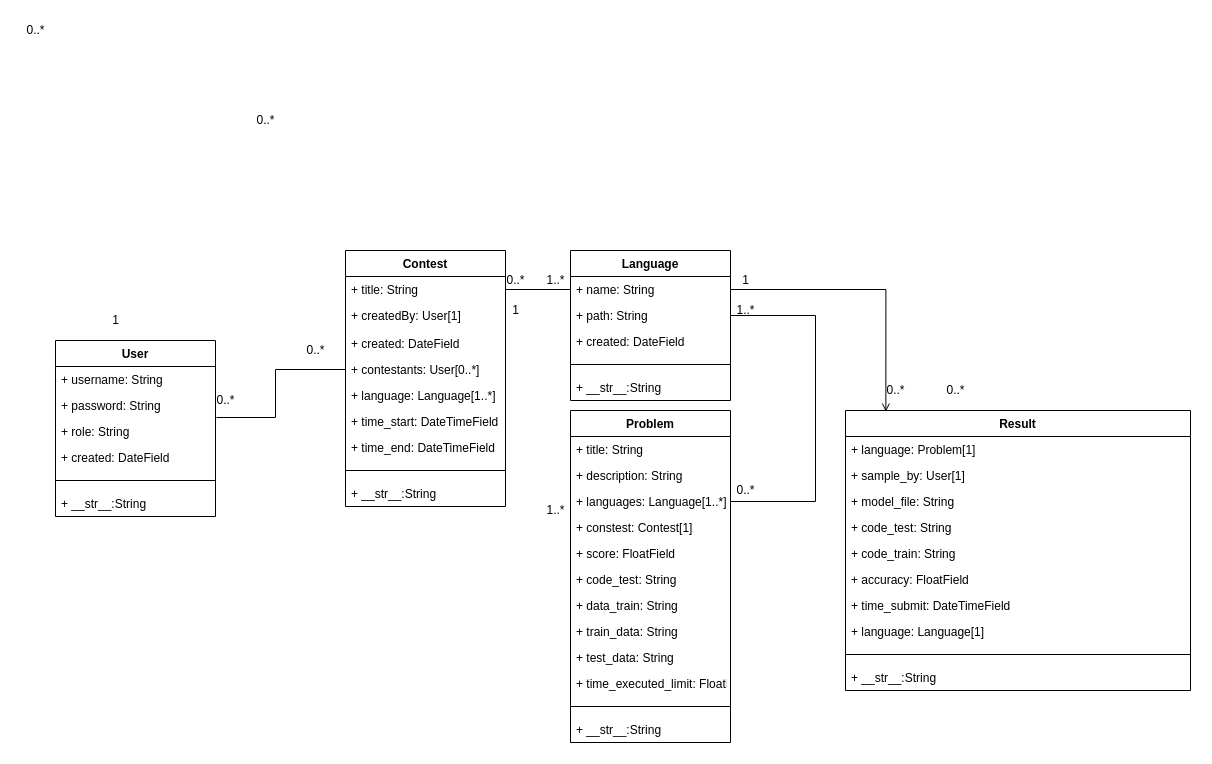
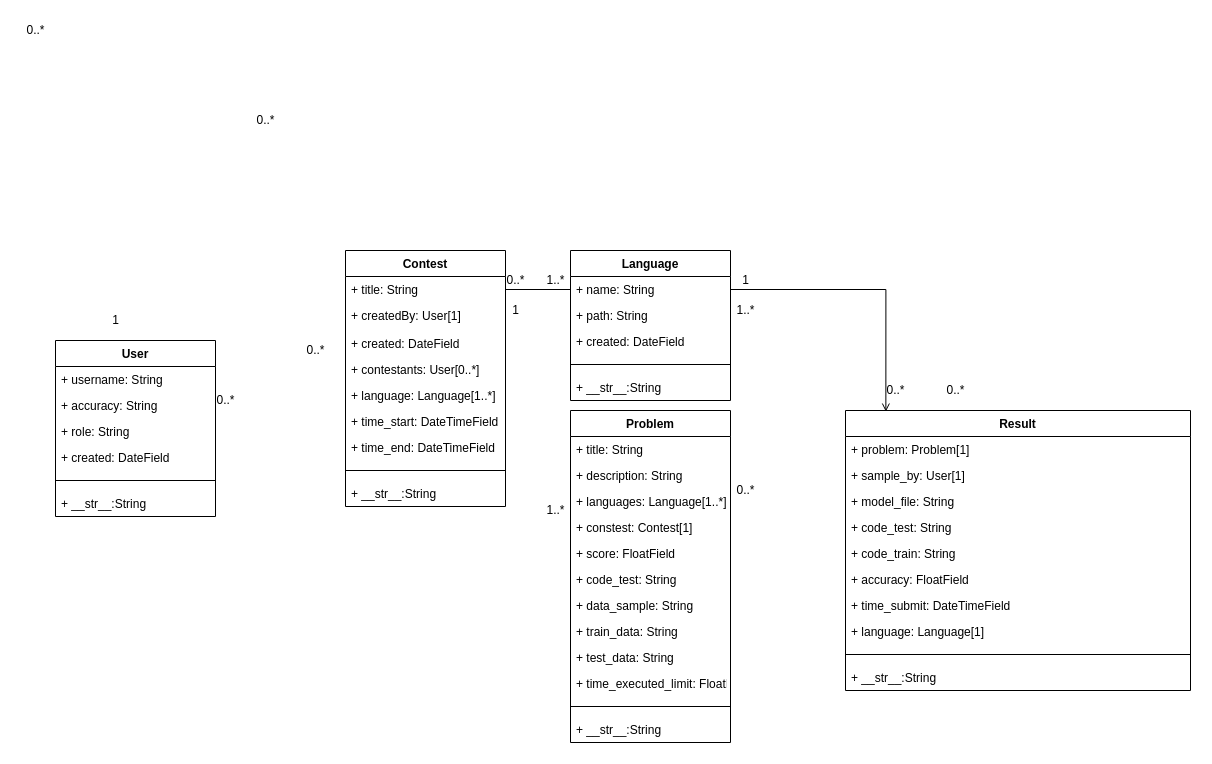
- <mxCell id="51" style="edgeStyle=orthogonalEdgeStyle;rounded=0;orthogonalLoop=1;jettySize=auto;html=1;exitX=1.006;exitY=-0.038;exitDx=0;exitDy=0;endArrow=none;endFill=0;exitPerimeter=0;entryX=0;entryY=0.5;entryDx=0;entryDy=0;" parent="1" source="5" target="13" edge="1"><mxGeometry relative="1" as="geometry"><mxPoint x="325" y="701" as="sourcePoint" /><mxPoint x="345" y="421" as="targetPoint" /><Array as="points"><mxPoint x="275" y="417" /><mxPoint x="275" y="369" /></Array></mxGeometry></mxCell>
- <mxCell id="4" value="+ password: String" style="text;strokeColor=none;fillColor=none;align=left;verticalAlign=top;spacingLeft=4;spacingRight=4;overflow=hidden;rotatable=0;points=[[0,0.5],[1,0.5]];portConstraint=eastwest;" parent="2" vertex="1"><mxGeometry y="52" width="160" height="26" as="geometry" /></mxCell>
+ <mxCell id="4" value="+ accuracy: String" style="text;strokeColor=none;fillColor=none;align=left;verticalAlign=top;spacingLeft=4;spacingRight=4;overflow=hidden;rotatable=0;points=[[0,0.5],[1,0.5]];portConstraint=eastwest;" parent="2" vertex="1"><mxGeometry y="52" width="160" height="26" as="geometry" /></mxCell>
- <mxCell id="38" style="edgeStyle=orthogonalEdgeStyle;rounded=0;orthogonalLoop=1;jettySize=auto;html=1;exitX=1;exitY=0.5;exitDx=0;exitDy=0;endArrow=none;endFill=0;entryX=1;entryY=0.5;entryDx=0;entryDy=0;" parent="1" source="28" target="21" edge="1"><mxGeometry relative="1" as="geometry"><mxPoint x="731" y="296" as="targetPoint" /><Array as="points"><mxPoint x="815" y="501" /><mxPoint x="815" y="315" /></Array></mxGeometry></mxCell>
- <mxCell id="40" value="+ language: Problem[1]" style="text;strokeColor=none;fillColor=none;align=left;verticalAlign=top;spacingLeft=4;spacingRight=4;overflow=hidden;rotatable=0;points=[[0,0.5],[1,0.5]];portConstraint=eastwest;" parent="39" vertex="1"><mxGeometry y="26" width="345" height="26" as="geometry" /></mxCell>
+ <mxCell id="40" value="+ problem: Problem[1]" style="text;strokeColor=none;fillColor=none;align=left;verticalAlign=top;spacingLeft=4;spacingRight=4;overflow=hidden;rotatable=0;points=[[0,0.5],[1,0.5]];portConstraint=eastwest;" parent="39" vertex="1"><mxGeometry y="26" width="345" height="26" as="geometry" /></mxCell>
- <mxCell id="32" value="+ data_train: String" style="text;strokeColor=none;fillColor=none;align=left;verticalAlign=top;spacingLeft=4;spacingRight=4;overflow=hidden;rotatable=0;points=[[0,0.5],[1,0.5]];portConstraint=eastwest;labelBackgroundColor=#ffffff;" parent="25" vertex="1"><mxGeometry y="182" width="160" height="26" as="geometry" /></mxCell>
+ <mxCell id="32" value="+ data_sample: String" style="text;strokeColor=none;fillColor=none;align=left;verticalAlign=top;spacingLeft=4;spacingRight=4;overflow=hidden;rotatable=0;points=[[0,0.5],[1,0.5]];portConstraint=eastwest;labelBackgroundColor=#ffffff;" parent="25" vertex="1"><mxGeometry y="182" width="160" height="26" as="geometry" /></mxCell>
